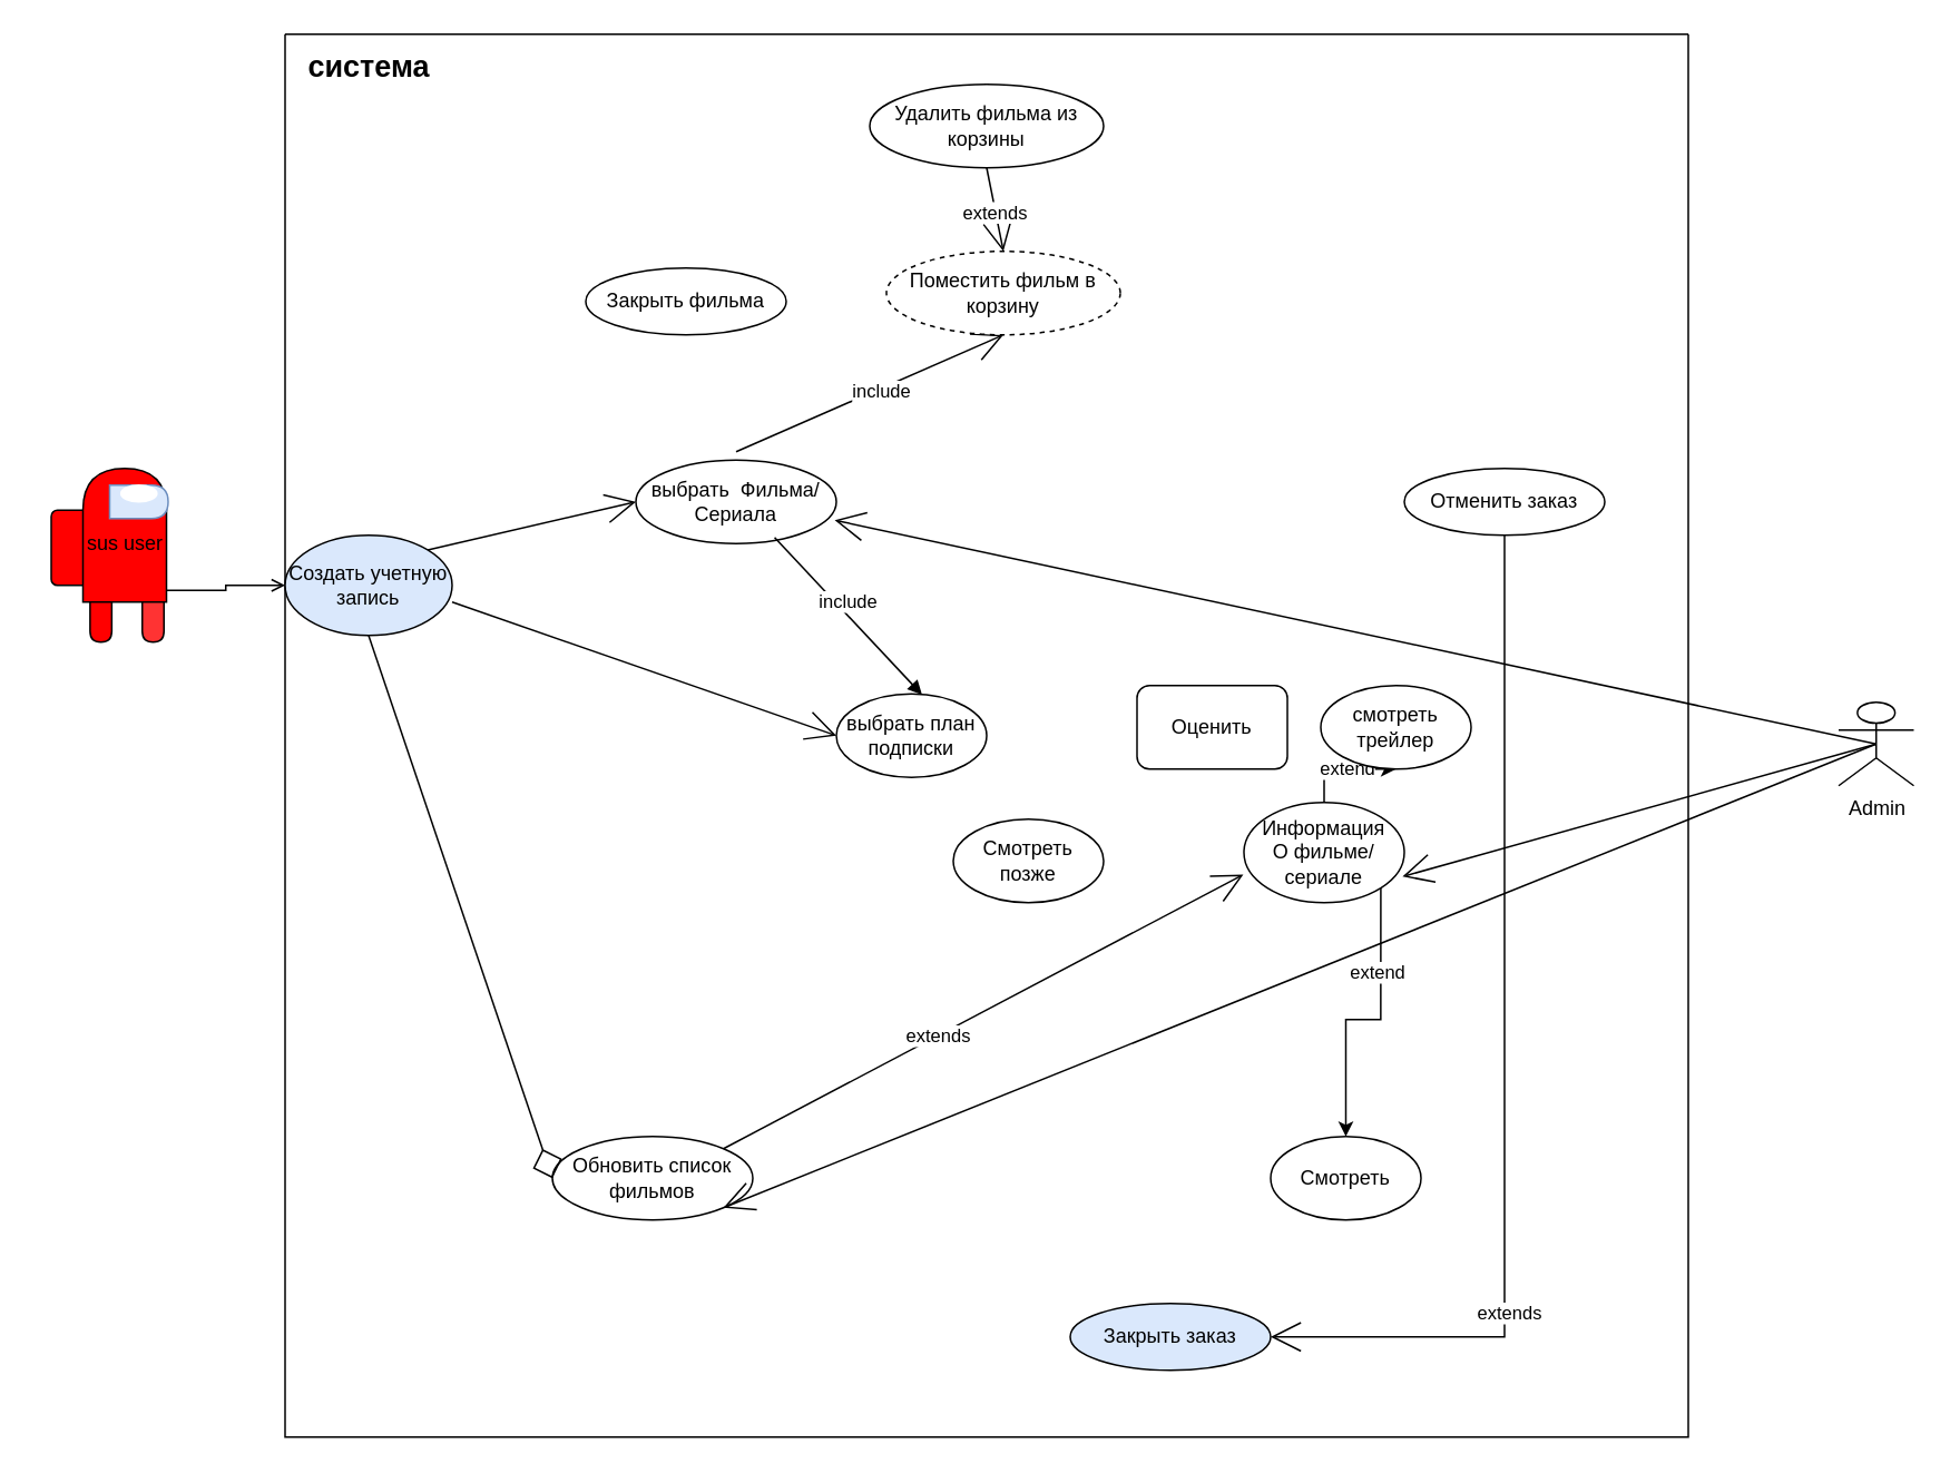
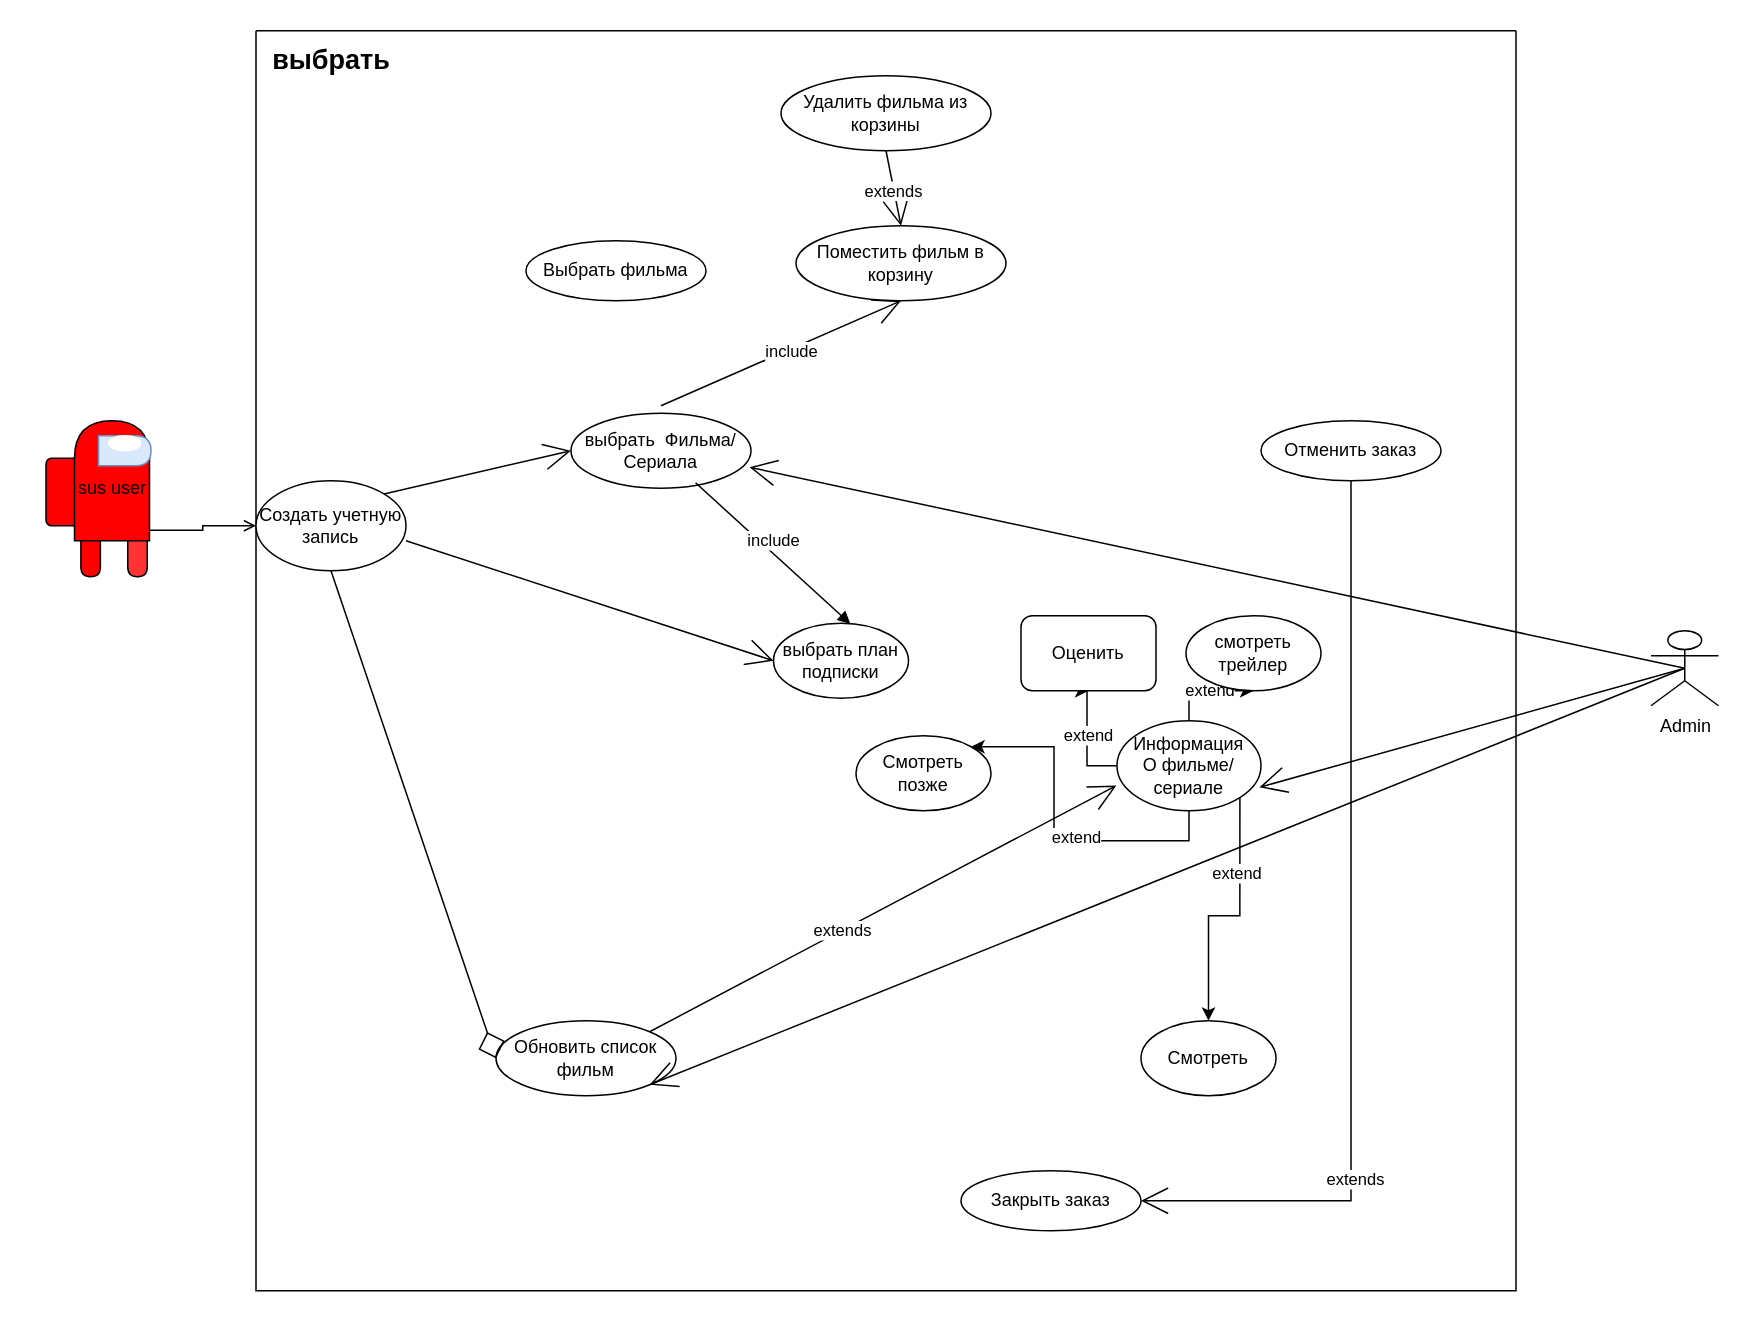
- <mxCell id="16" value="&lt;b&gt;&lt;font style=&quot;font-size: 18px;&quot;&gt;система&lt;/font&gt;&lt;/b&gt;" style="text;html=1;align=center;verticalAlign=middle;resizable=0;points=[];autosize=1;strokeColor=none;fillColor=none;" parent="5" vertex="1"><mxGeometry width="100" height="40" as="geometry" /></mxCell>
+ <mxCell id="16" value="&lt;b&gt;&lt;font style=&quot;font-size: 18px;&quot;&gt;выбрать&lt;/font&gt;&lt;/b&gt;" style="text;html=1;align=center;verticalAlign=middle;resizable=0;points=[];autosize=1;strokeColor=none;fillColor=none;" parent="5" vertex="1"><mxGeometry width="100" height="40" as="geometry" /></mxCell>
- <mxCell id="9" value="Поместить фильм в корзину" style="ellipse;whiteSpace=wrap;html=1;dashed=1;" parent="5" vertex="1"><mxGeometry x="360" y="130" width="140" height="50" as="geometry" /></mxCell>
+ <mxCell id="9" value="Поместить фильм в корзину" style="ellipse;whiteSpace=wrap;html=1;" parent="5" vertex="1"><mxGeometry x="360" y="130" width="140" height="50" as="geometry" /></mxCell>
- <mxCell id="13" value="Закрыть фильма" style="ellipse;whiteSpace=wrap;html=1;" parent="5" vertex="1"><mxGeometry x="180" y="140" width="120" height="40" as="geometry" /></mxCell>
+ <mxCell id="13" value="Выбрать фильма" style="ellipse;whiteSpace=wrap;html=1;" parent="5" vertex="1"><mxGeometry x="180" y="140" width="120" height="40" as="geometry" /></mxCell>
- <mxCell id="17" value="Создать учетную запись" style="ellipse;whiteSpace=wrap;html=1;fillColor=#dae8fc;" parent="5" vertex="1"><mxGeometry y="300" width="100" height="60" as="geometry" /></mxCell>
+ <mxCell id="17" value="Создать учетную запись" style="ellipse;whiteSpace=wrap;html=1;" parent="5" vertex="1"><mxGeometry y="300" width="100" height="60" as="geometry" /></mxCell>
- <mxCell id="34" value="выбрать план подписки" style="ellipse;whiteSpace=wrap;html=1;" parent="5" vertex="1"><mxGeometry x="330" y="395" width="90" height="50" as="geometry" /></mxCell>
+ <mxCell id="34" value="выбрать план подписки" style="ellipse;whiteSpace=wrap;html=1;" parent="5" vertex="1"><mxGeometry x="345" y="395" width="90" height="50" as="geometry" /></mxCell>
+ <mxCell id="23" style="edgeStyle=orthogonalEdgeStyle;rounded=0;orthogonalLoop=1;jettySize=auto;html=1;exitX=0;exitY=0.5;exitDx=0;exitDy=0;" parent="5" source="29" target="37" edge="1"><mxGeometry relative="1" as="geometry" /></mxCell>
+ <mxCell id="24" value="extend" style="edgeLabel;html=1;align=center;verticalAlign=middle;resizable=0;points=[];" parent="23" vertex="1" connectable="0"><mxGeometry x="0.165" relative="1" as="geometry"><mxPoint as="offset" /></mxGeometry></mxCell>
+ <mxCell id="27" style="edgeStyle=orthogonalEdgeStyle;rounded=0;orthogonalLoop=1;jettySize=auto;html=1;exitX=0.5;exitY=1;exitDx=0;exitDy=0;entryX=1;entryY=0;entryDx=0;entryDy=0;" parent="5" source="29" target="35" edge="1"><mxGeometry relative="1" as="geometry" /></mxCell>
+ <mxCell id="28" value="extend" style="edgeLabel;html=1;align=center;verticalAlign=middle;resizable=0;points=[];" parent="27" vertex="1" connectable="0"><mxGeometry x="-0.159" y="-3" relative="1" as="geometry"><mxPoint as="offset" /></mxGeometry></mxCell>
- <mxCell id="6" value="Обновить список фильмов" style="ellipse;whiteSpace=wrap;html=1;" parent="5" vertex="1"><mxGeometry x="160" y="660" width="120" height="50" as="geometry" /></mxCell>
+ <mxCell id="6" value="Обновить список фильм" style="ellipse;whiteSpace=wrap;html=1;" parent="5" vertex="1"><mxGeometry x="160" y="660" width="120" height="50" as="geometry" /></mxCell>
- <mxCell id="14" value="Закрыть заказ" style="ellipse;whiteSpace=wrap;html=1;fillColor=#dae8fc;" parent="5" vertex="1"><mxGeometry x="470" y="760" width="120" height="40" as="geometry" /></mxCell>
+ <mxCell id="14" value="Закрыть заказ" style="ellipse;whiteSpace=wrap;html=1;" parent="5" vertex="1"><mxGeometry x="470" y="760" width="120" height="40" as="geometry" /></mxCell>
